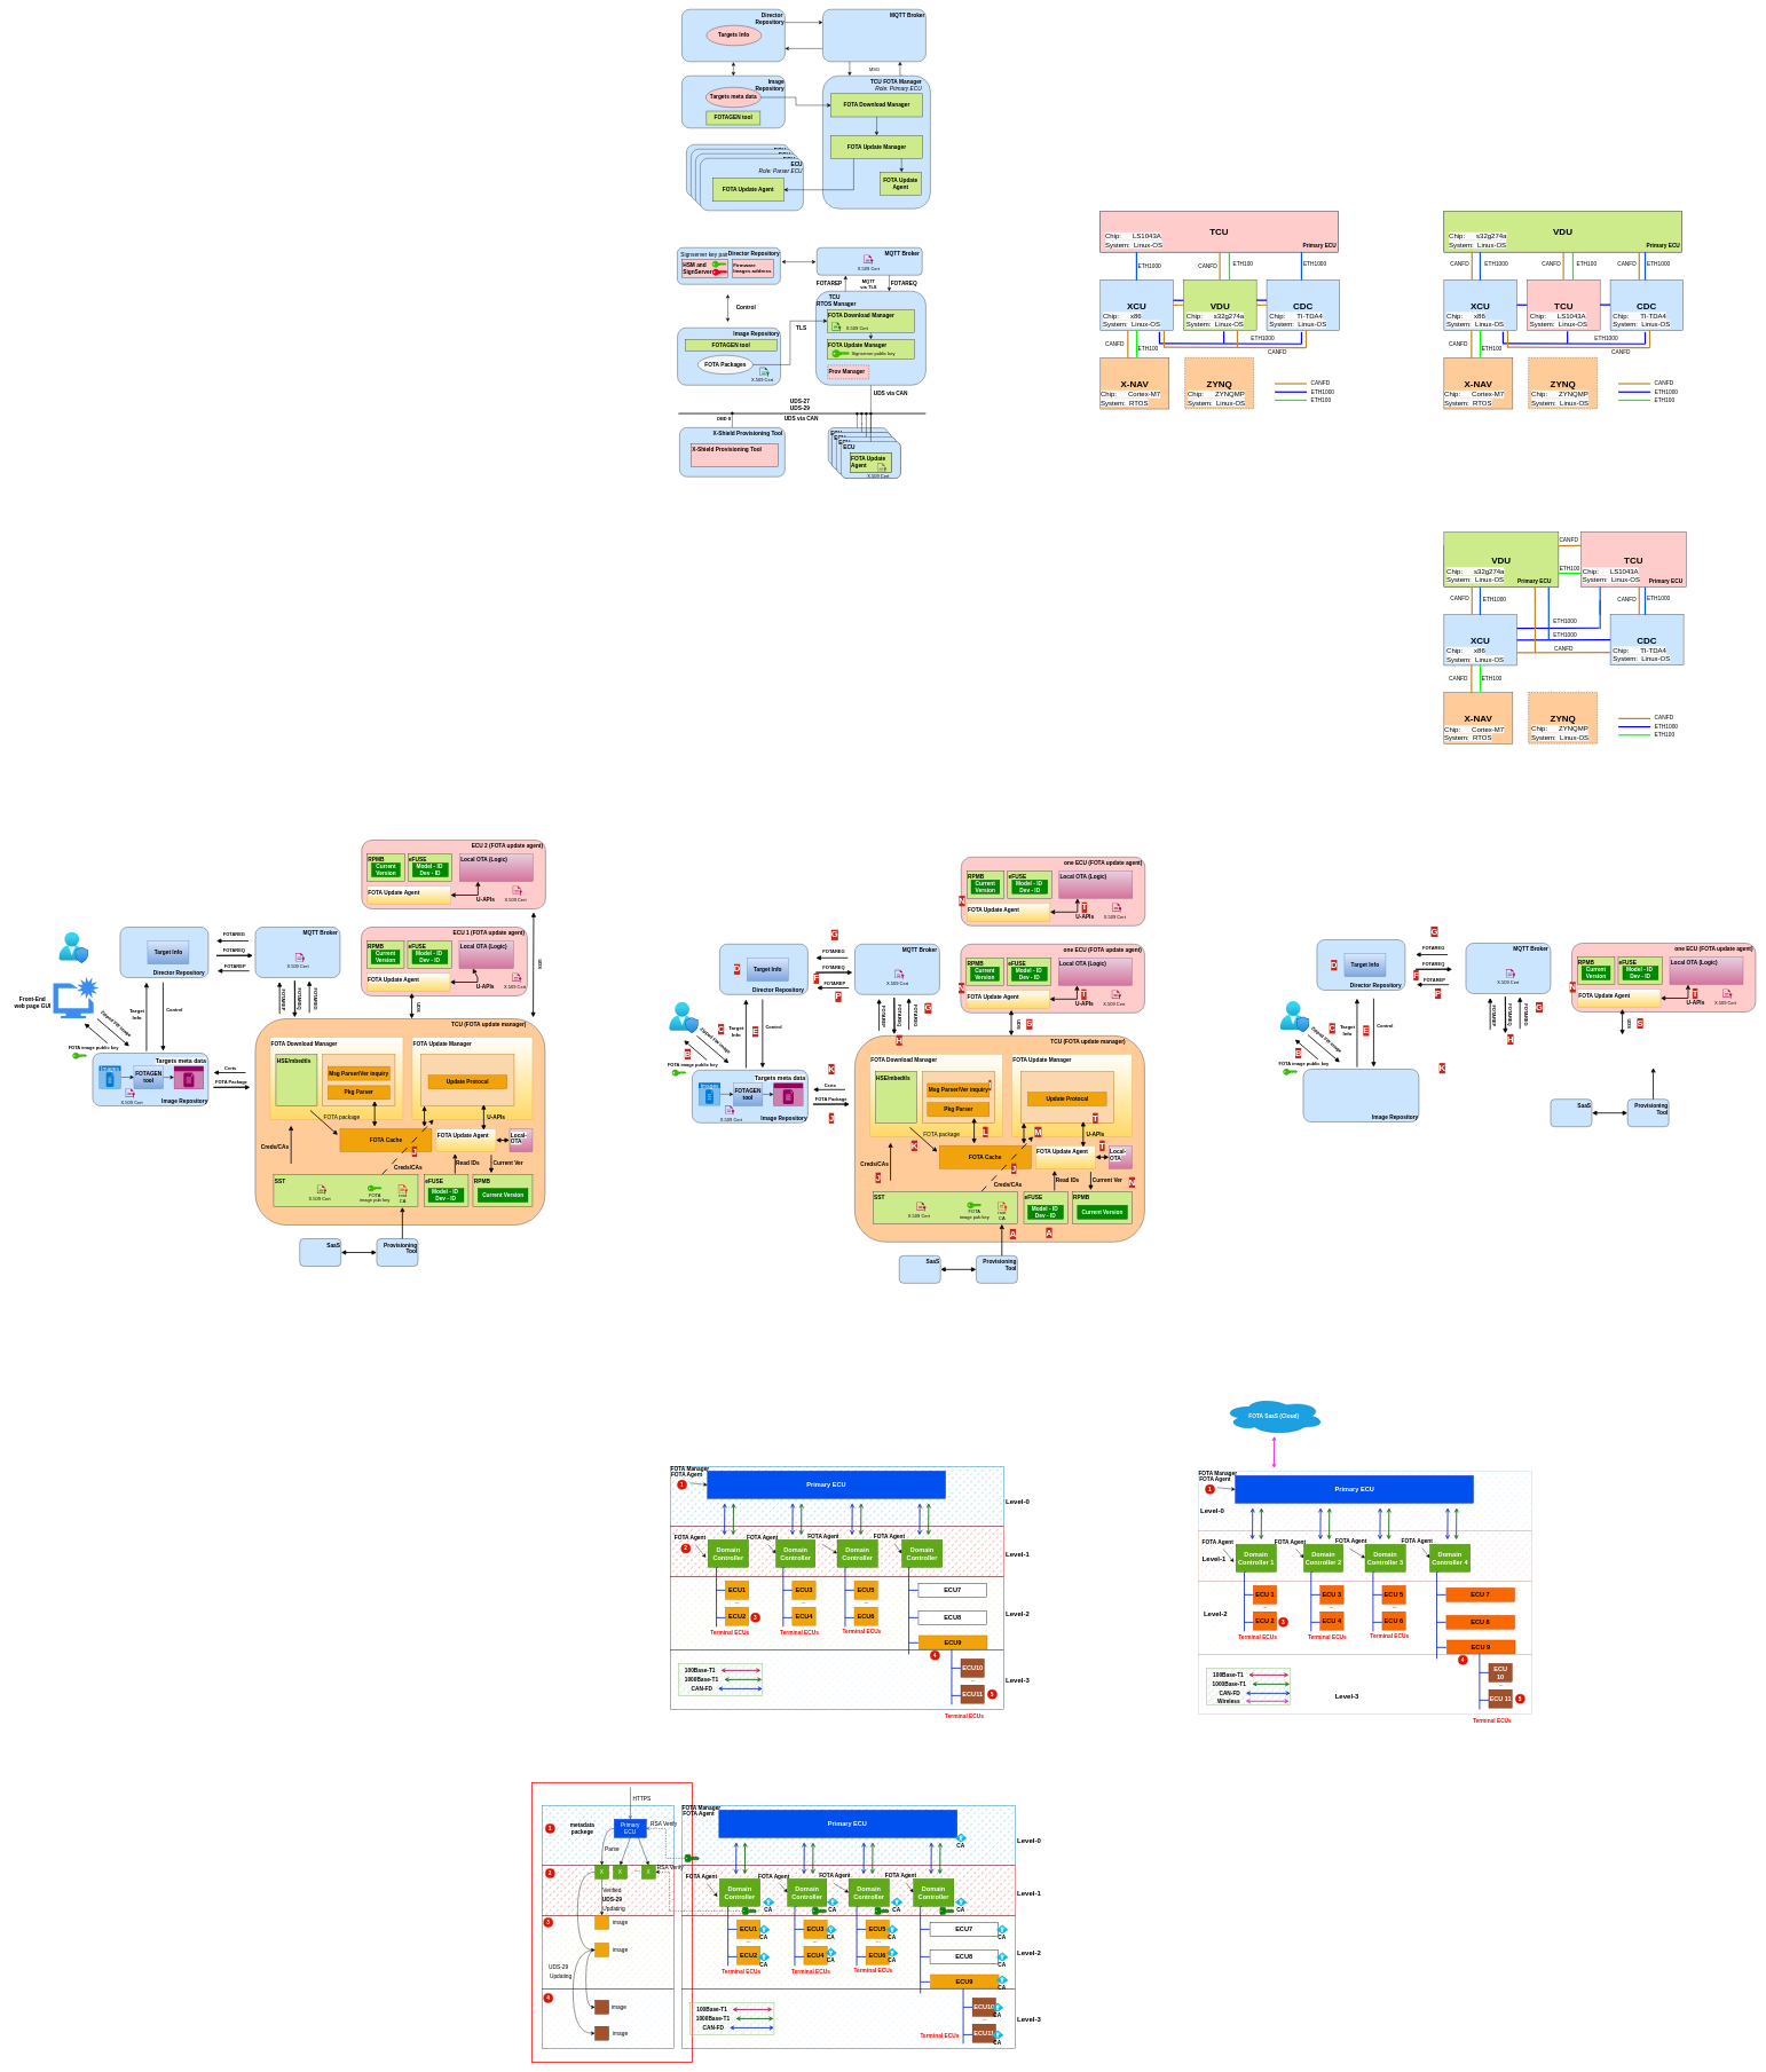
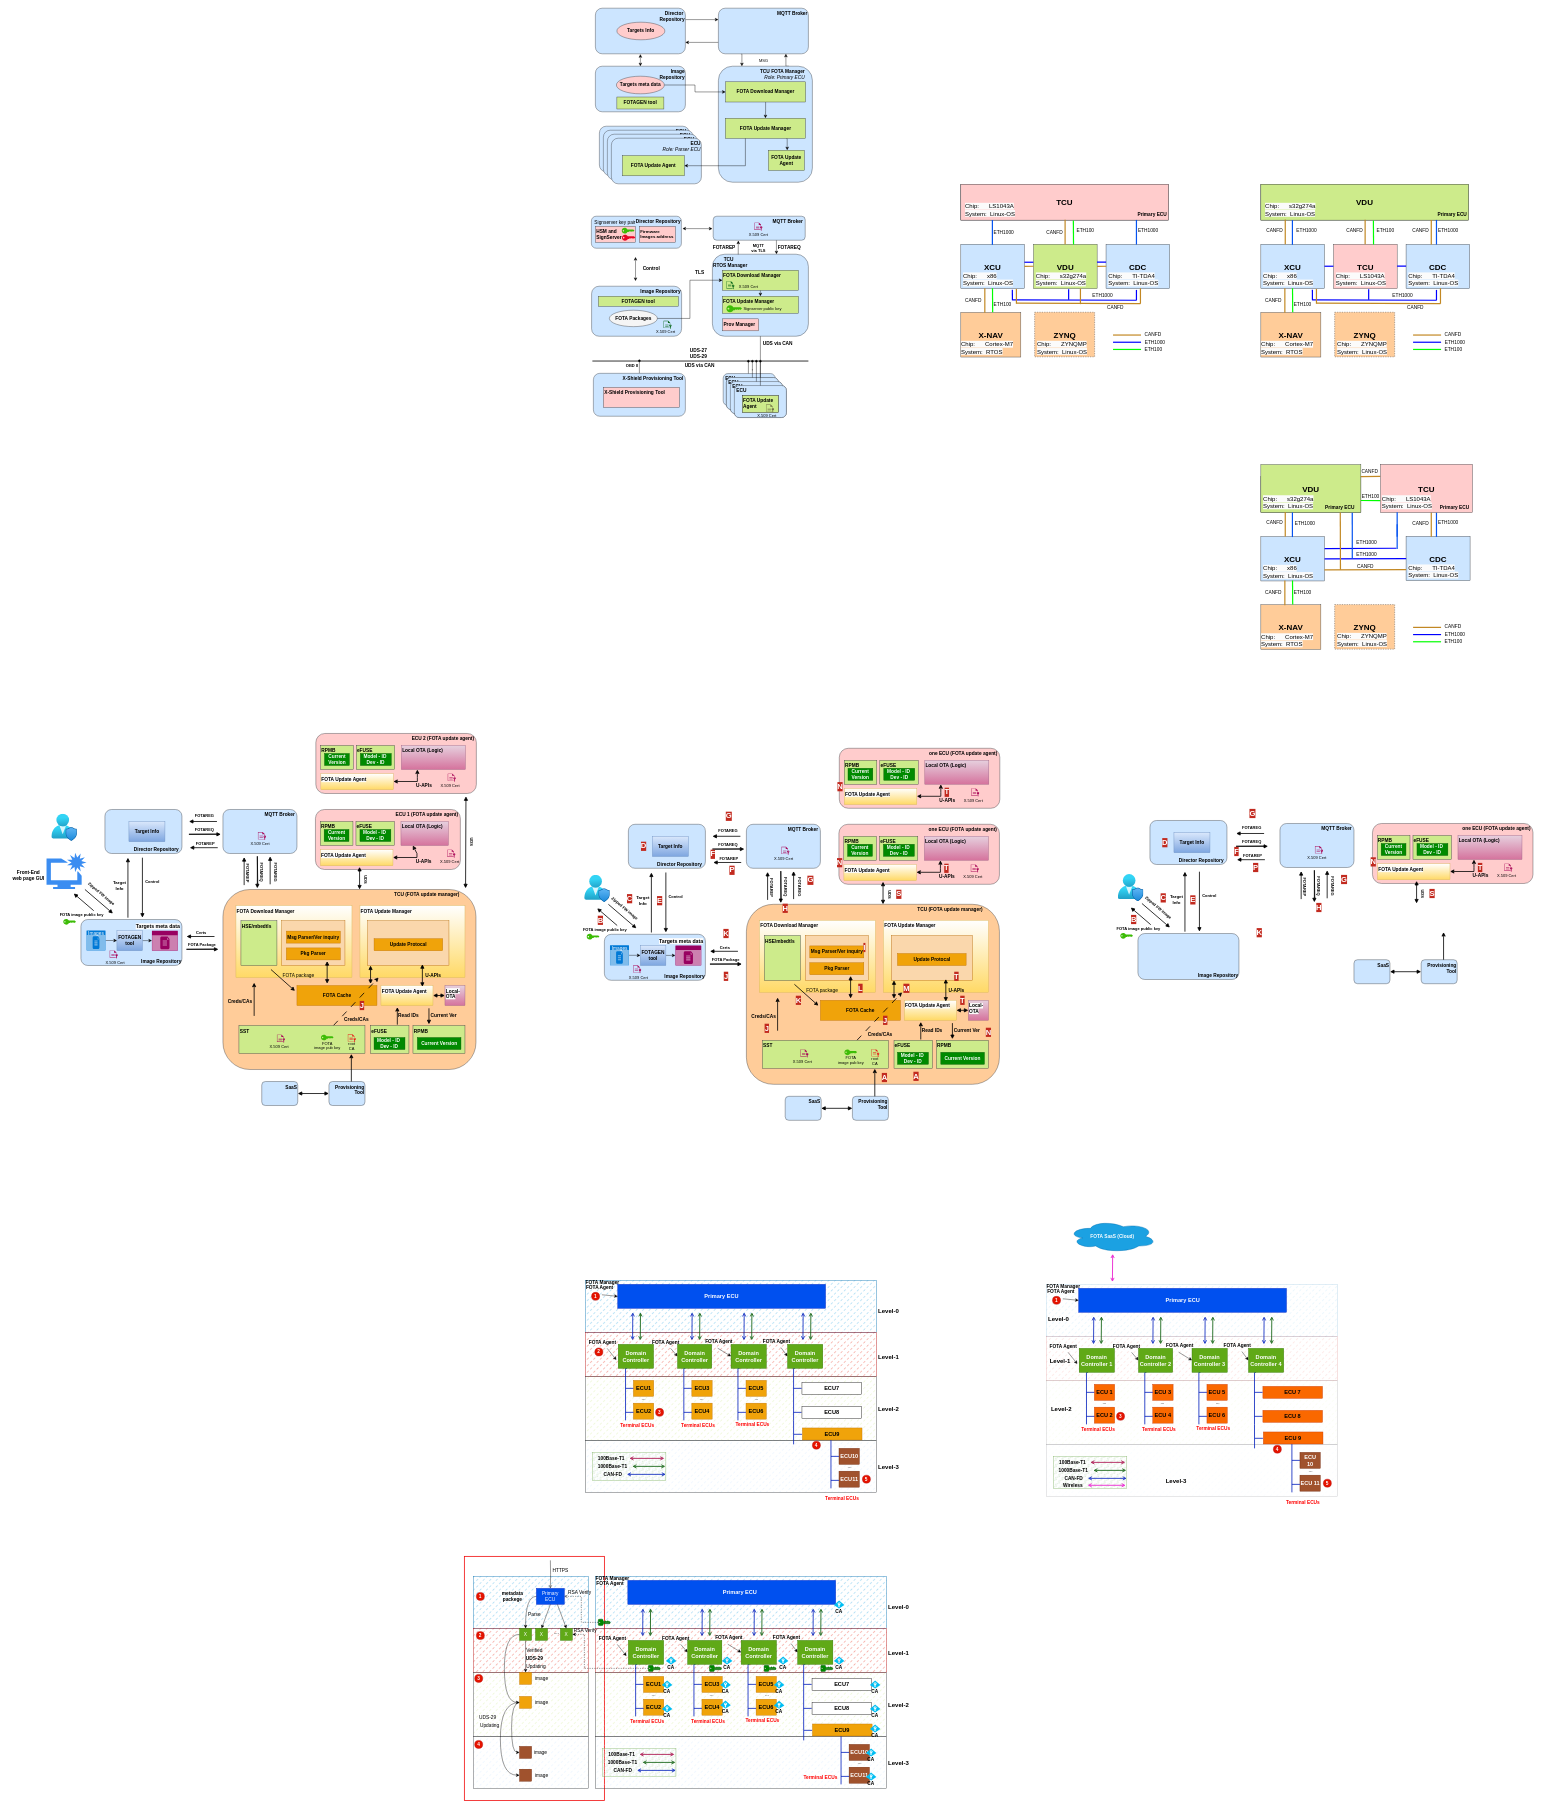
- <mxCell id="28" value="TLS" style="text;html=1;align=center;verticalAlign=middle;resizable=0;points=[];autosize=1;strokeColor=none;fillColor=none;fontStyle=1" parent="1" vertex="1"><mxGeometry x="1722.5" y="701" width="50" height="30" as="geometry" /></mxCell>
+ <mxCell id="28" value="TLS" style="text;html=1;align=center;verticalAlign=middle;resizable=0;points=[];autosize=1;strokeColor=none;fillColor=none;fontStyle=1" parent="1" vertex="1"><mxGeometry x="1722.5" y="666" width="50" height="30" as="geometry" /></mxCell>
- <mxCell id="48" value="Prov Manager" style="rounded=0;whiteSpace=wrap;html=1;fontStyle=1;verticalAlign=top;align=left;fillColor=#ffcccc;strokeColor=#36393d;dashed=1;" parent="1" vertex="1"><mxGeometry x="1806" y="796.5" width="90" height="30" as="geometry" /></mxCell>
+ <mxCell id="48" value="Prov Manager" style="rounded=0;whiteSpace=wrap;html=1;fontStyle=1;verticalAlign=top;align=left;fillColor=#ffcccc;strokeColor=#36393d;" parent="1" vertex="1"><mxGeometry x="1806" y="796.5" width="90" height="30" as="geometry" /></mxCell>
- <mxCell id="407" value="metadata&lt;br&gt;packege" style="text;html=1;align=center;verticalAlign=middle;resizable=0;points=[];autosize=1;strokeColor=none;fillColor=none;fontStyle=1" parent="1" vertex="1"><mxGeometry x="1230" y="3970" width="80" height="40" as="geometry" /></mxCell>
+ <mxCell id="407" value="metadata&lt;br&gt;packege" style="text;html=1;align=center;verticalAlign=middle;resizable=0;points=[];autosize=1;strokeColor=none;fillColor=none;fontStyle=1" parent="1" vertex="1"><mxGeometry x="1240" y="3970" width="80" height="40" as="geometry" /></mxCell>
